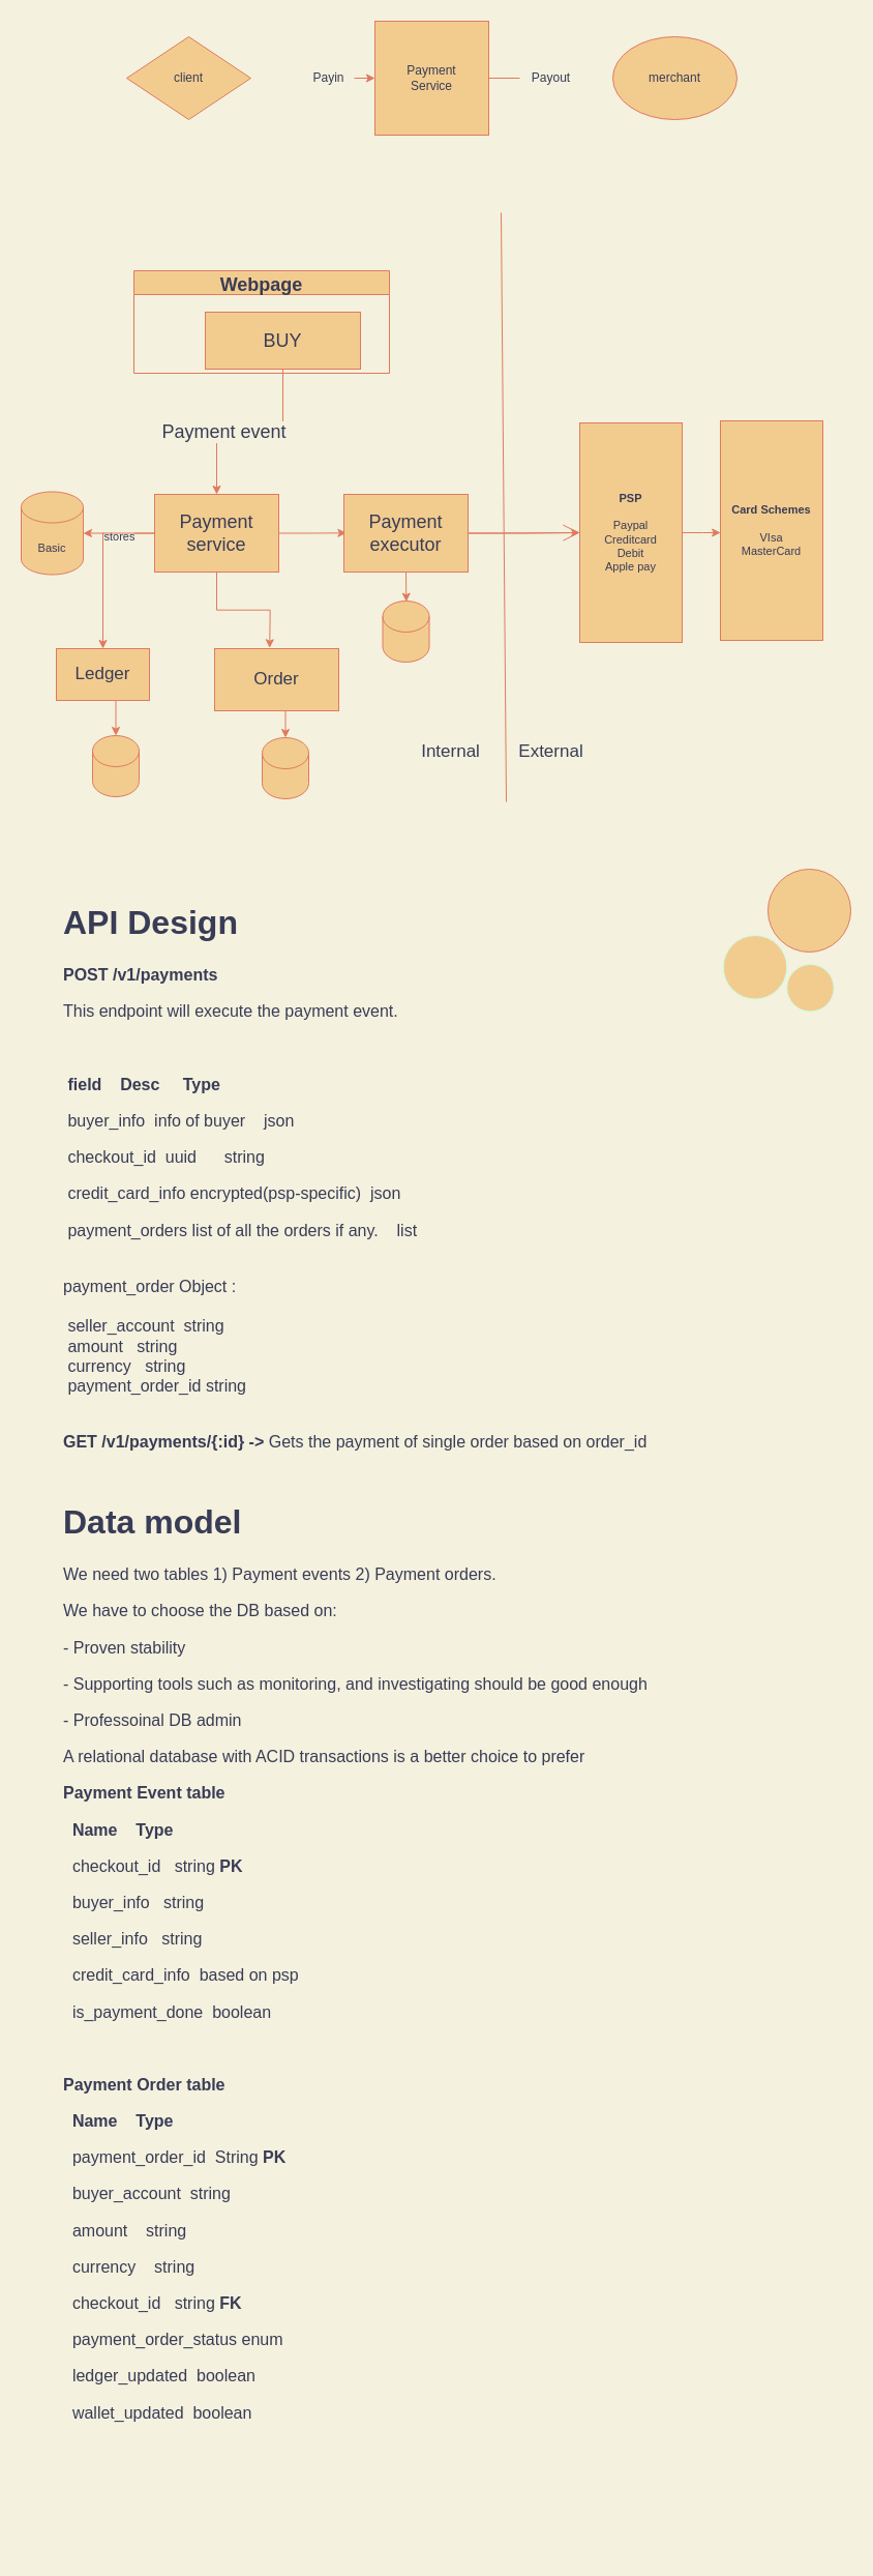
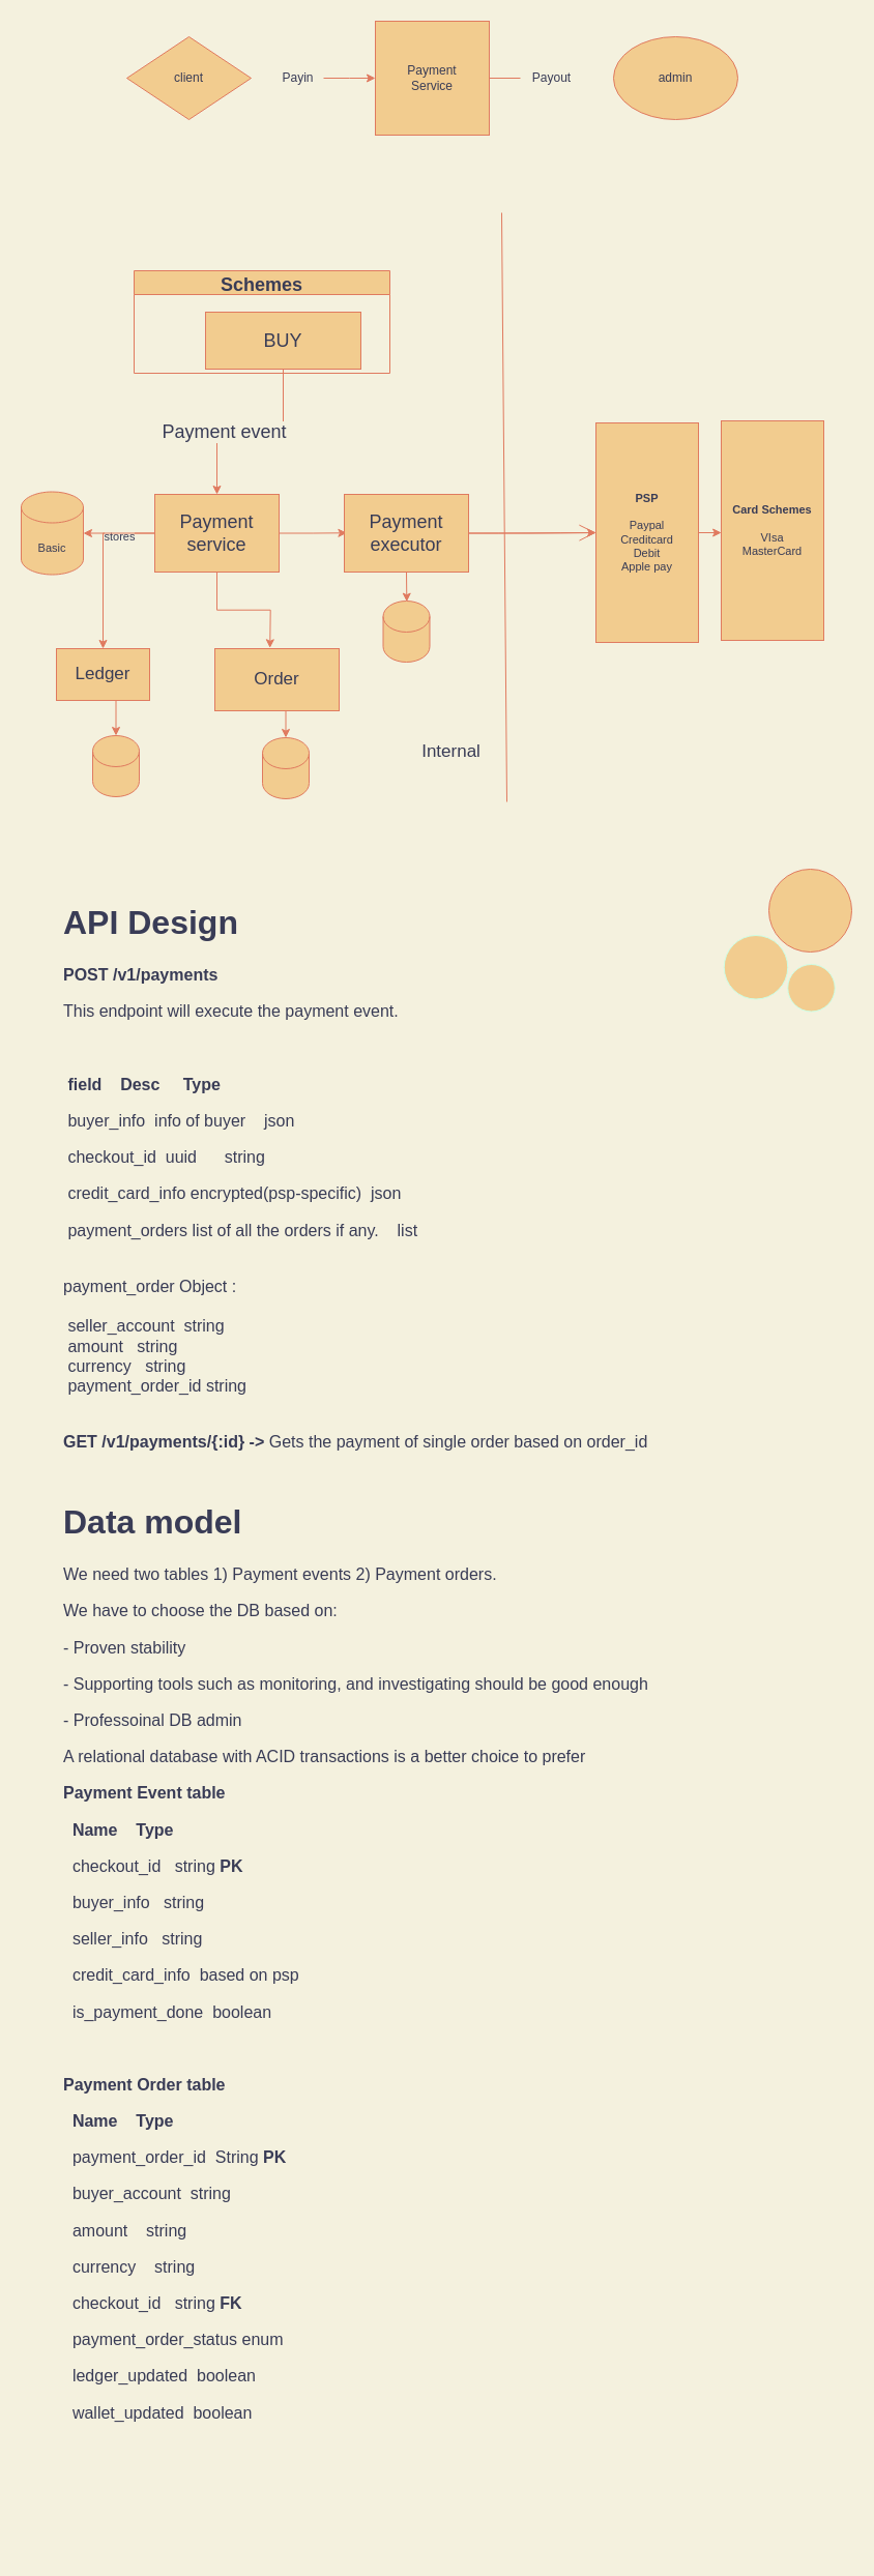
- <mxCell id="6" value="Payin" style="text;html=1;align=center;verticalAlign=middle;resizable=0;points=[];autosize=1;strokeColor=none;fillColor=none;rounded=0;fontColor=#393C56;" parent="1" vertex="1"><mxGeometry x="292" y="60" width="50" height="30" as="geometry" /></mxCell>
+ <mxCell id="6" value="Payin" style="text;html=1;align=center;verticalAlign=middle;resizable=0;points=[];autosize=1;strokeColor=none;fillColor=none;rounded=0;fontColor=#393C56;" parent="1" vertex="1"><mxGeometry x="262" y="60" width="50" height="30" as="geometry" /></mxCell>
- <mxCell id="5" value="merchant" style="ellipse;whiteSpace=wrap;html=1;rounded=0;fillColor=#F2CC8F;strokeColor=#E07A5F;fontColor=#393C56;" parent="1" vertex="1"><mxGeometry x="592" y="35" width="120" height="80" as="geometry" /></mxCell>
+ <mxCell id="5" value="admin" style="ellipse;whiteSpace=wrap;html=1;rounded=0;fillColor=#F2CC8F;strokeColor=#E07A5F;fontColor=#393C56;" parent="1" vertex="1"><mxGeometry x="592" y="35" width="120" height="80" as="geometry" /></mxCell>
- <mxCell id="9" value="Webpage" style="swimlane;fontSize=18;rounded=0;fillColor=#F2CC8F;strokeColor=#E07A5F;fontColor=#393C56;" parent="1" vertex="1"><mxGeometry x="129" y="261" width="247" height="99" as="geometry" /></mxCell>
+ <mxCell id="9" value="Schemes" style="swimlane;fontSize=18;rounded=0;fillColor=#F2CC8F;strokeColor=#E07A5F;fontColor=#393C56;" parent="1" vertex="1"><mxGeometry x="129" y="261" width="247" height="99" as="geometry" /></mxCell>
- <mxCell id="26" value="&lt;b&gt;PSP&lt;/b&gt;&lt;br&gt;&lt;br&gt;Paypal&lt;br&gt;Creditcard&lt;br&gt;Debit&lt;br&gt;Apple pay" style="rounded=0;whiteSpace=wrap;html=1;fontSize=11;fillColor=#F2CC8F;strokeColor=#E07A5F;fontColor=#393C56;" parent="1" vertex="1"><mxGeometry x="560" y="408" width="99" height="212" as="geometry" /></mxCell>
+ <mxCell id="26" value="&lt;b&gt;PSP&lt;/b&gt;&lt;br&gt;&lt;br&gt;Paypal&lt;br&gt;Creditcard&lt;br&gt;Debit&lt;br&gt;Apple pay" style="rounded=0;whiteSpace=wrap;html=1;fontSize=11;fillColor=#F2CC8F;strokeColor=#E07A5F;fontColor=#393C56;" parent="1" vertex="1"><mxGeometry x="575" y="408" width="99" height="212" as="geometry" /></mxCell>
- <mxCell id="33" value="External" style="text;html=1;align=center;verticalAlign=middle;resizable=0;points=[];autosize=1;strokeColor=none;fillColor=none;fontSize=17;rounded=0;fontColor=#393C56;" parent="1" vertex="1"><mxGeometry x="492" y="710" width="80" height="32" as="geometry" /></mxCell>
